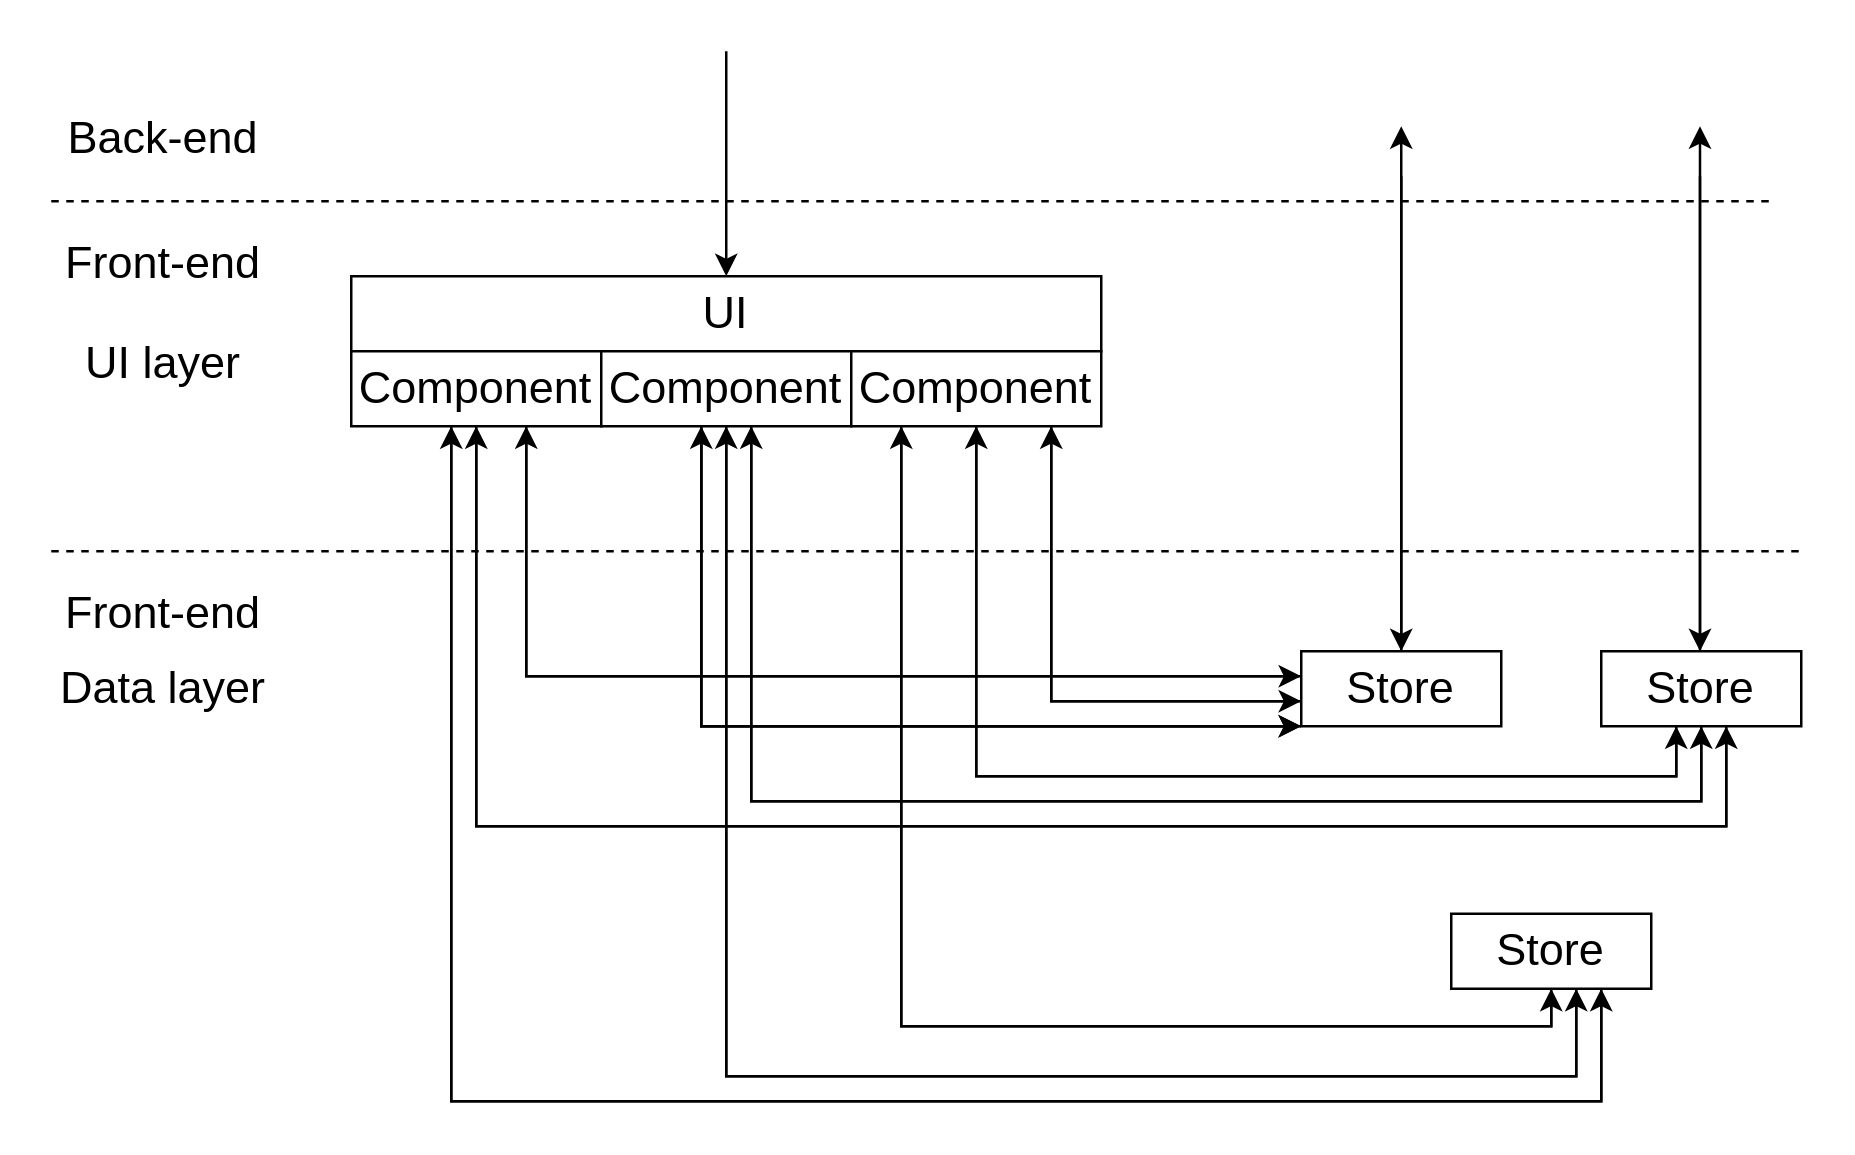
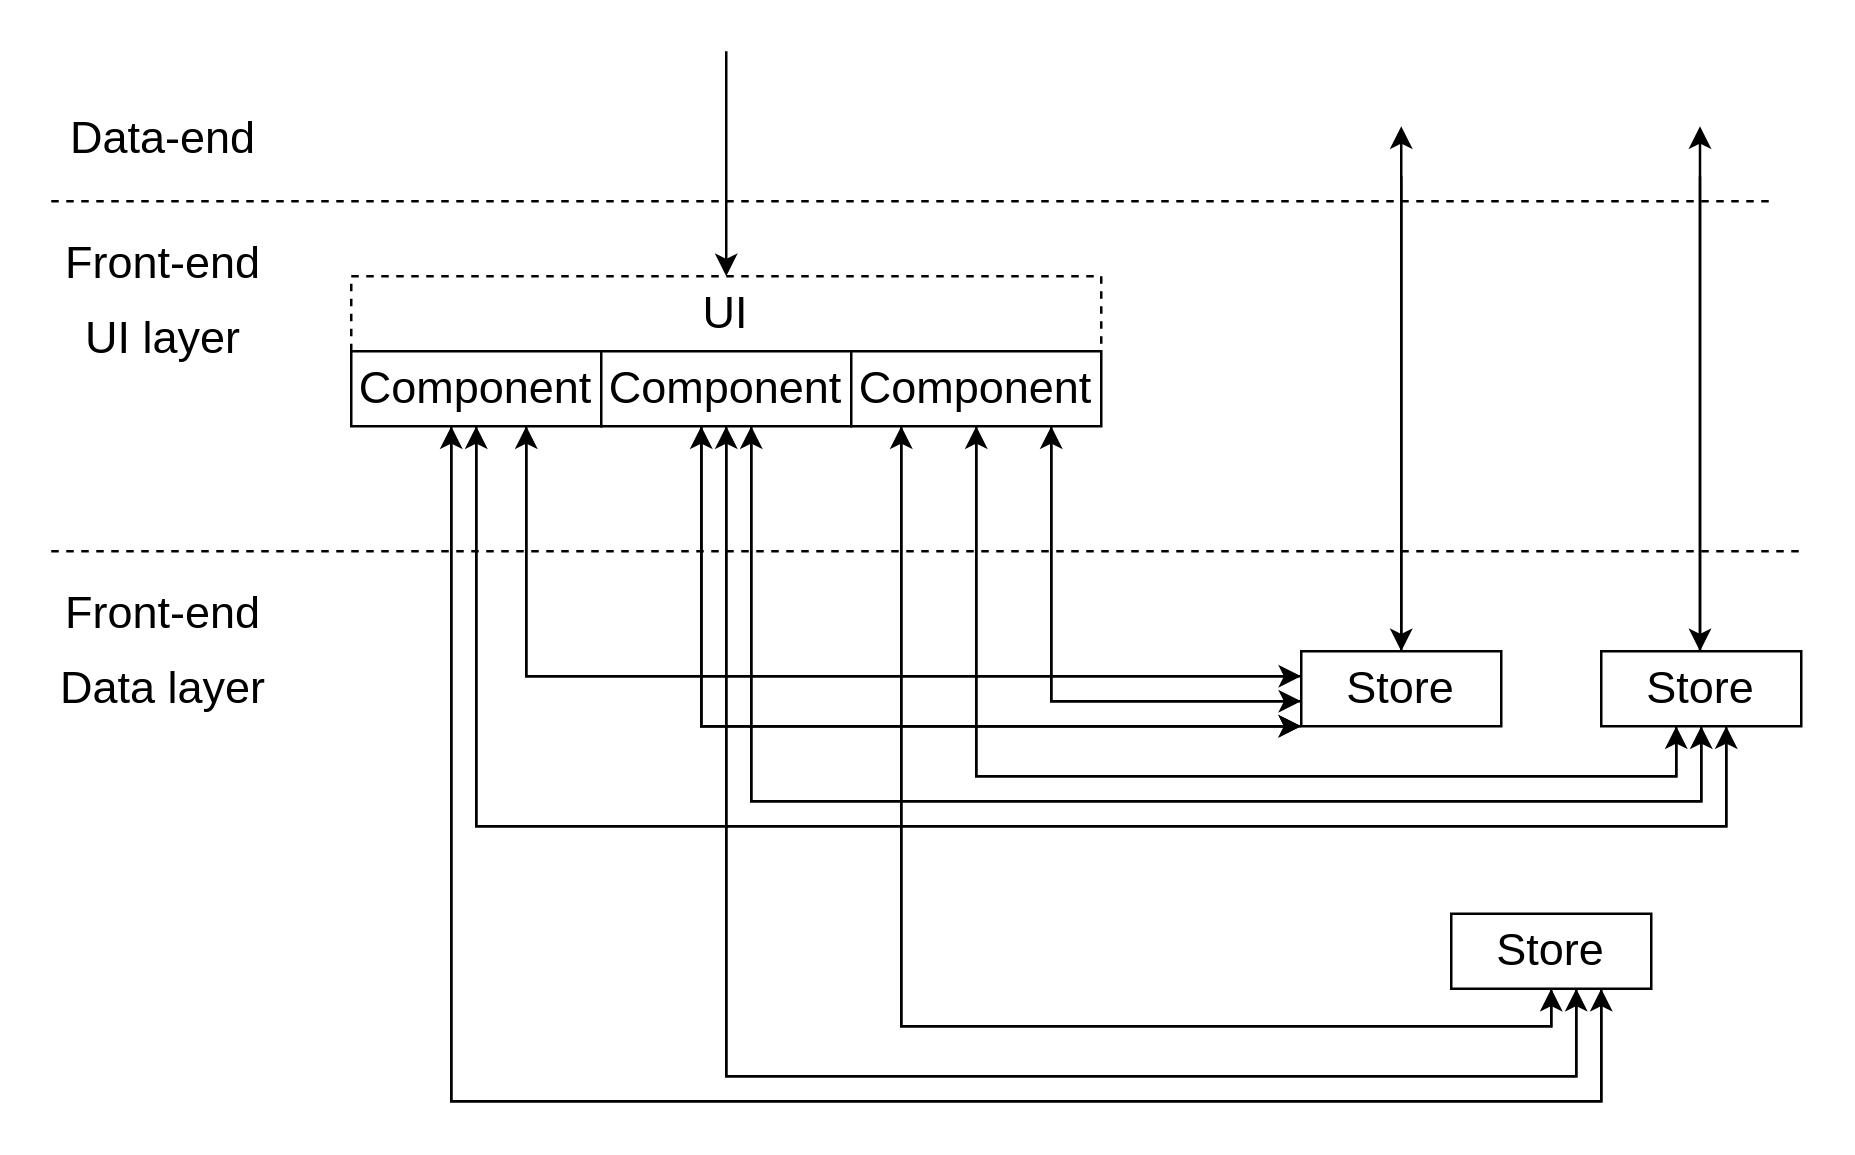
- <mxCell id="3" value="Back-end" style="text;html=1;strokeColor=none;fillColor=none;align=center;verticalAlign=middle;whiteSpace=wrap;rounded=0;fontSize=18;" parent="1" vertex="1"><mxGeometry x="20" y="40" width="90" height="30" as="geometry" /></mxCell>
+ <mxCell id="3" value="Data-end" style="text;html=1;strokeColor=none;fillColor=none;align=center;verticalAlign=middle;whiteSpace=wrap;rounded=0;fontSize=18;" parent="1" vertex="1"><mxGeometry x="20" y="40" width="90" height="30" as="geometry" /></mxCell>
- <mxCell id="5" value="UI" style="rounded=0;whiteSpace=wrap;html=1;fontSize=18;" parent="1" vertex="1"><mxGeometry x="140" y="110" width="300" height="30" as="geometry" /></mxCell>
+ <mxCell id="5" value="UI" style="rounded=0;whiteSpace=wrap;html=1;fontSize=18;dashed=1;" parent="1" vertex="1"><mxGeometry x="140" y="110" width="300" height="30" as="geometry" /></mxCell>
- <mxCell id="23" value="UI layer" style="text;html=1;strokeColor=none;fillColor=none;align=center;verticalAlign=middle;whiteSpace=wrap;rounded=0;fontSize=18;" parent="1" vertex="1"><mxGeometry x="20" y="130" width="90" height="30" as="geometry" /></mxCell>
+ <mxCell id="23" value="UI layer" style="text;html=1;strokeColor=none;fillColor=none;align=center;verticalAlign=middle;whiteSpace=wrap;rounded=0;fontSize=18;" parent="1" vertex="1"><mxGeometry x="20" y="120" width="90" height="30" as="geometry" /></mxCell>
